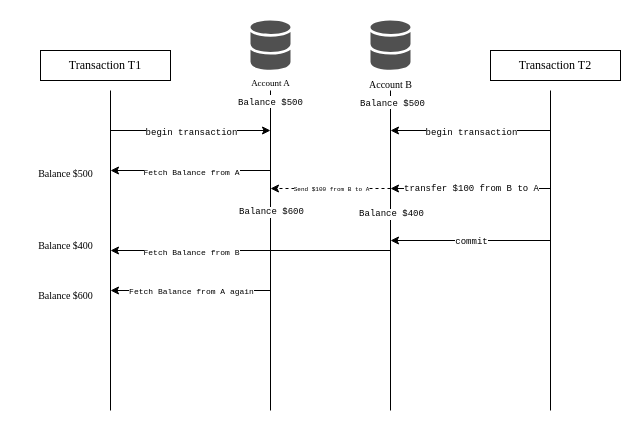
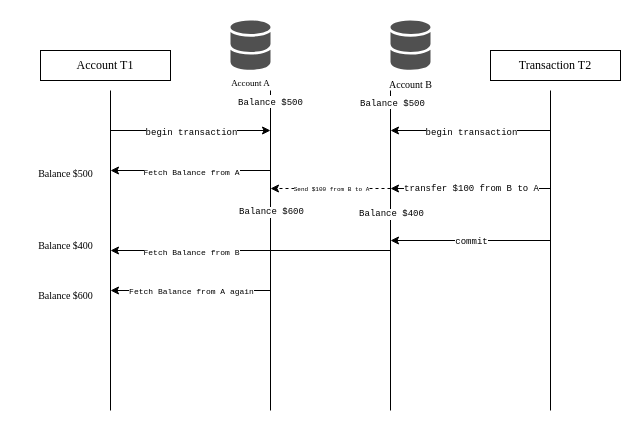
- <mxCell id="5" value="&lt;font style=&quot;font-size: 9px;&quot; face=&quot;Verdana&quot;&gt;Account A&lt;/font&gt;" style="sketch=0;shadow=0;dashed=0;html=1;strokeColor=none;fillColor=#505050;labelPosition=center;verticalLabelPosition=bottom;verticalAlign=top;outlineConnect=0;align=center;shape=mxgraph.office.databases.database_mini_2;fontSize=10;" parent="1" vertex="1"><mxGeometry x="250" y="20" width="40" height="50" as="geometry" /></mxCell>
+ <mxCell id="5" value="&lt;font style=&quot;font-size: 9px;&quot; face=&quot;Verdana&quot;&gt;Account A&lt;/font&gt;" style="sketch=0;shadow=0;dashed=0;html=1;strokeColor=none;fillColor=#505050;labelPosition=center;verticalLabelPosition=bottom;verticalAlign=top;outlineConnect=0;align=center;shape=mxgraph.office.databases.database_mini_2;fontSize=10;" parent="1" vertex="1"><mxGeometry x="230" y="20" width="40" height="50" as="geometry" /></mxCell>
- <mxCell id="9" value="&lt;font face=&quot;Verdana&quot; style=&quot;font-size: 10px;&quot;&gt;Account B&lt;/font&gt;" style="sketch=0;shadow=0;dashed=0;html=1;strokeColor=none;fillColor=#505050;labelPosition=center;verticalLabelPosition=bottom;verticalAlign=top;outlineConnect=0;align=center;shape=mxgraph.office.databases.database_mini_2;" parent="1" vertex="1"><mxGeometry x="370" y="20" width="40" height="50" as="geometry" /></mxCell>
+ <mxCell id="9" value="&lt;font face=&quot;Verdana&quot; style=&quot;font-size: 10px;&quot;&gt;Account B&lt;/font&gt;" style="sketch=0;shadow=0;dashed=0;html=1;strokeColor=none;fillColor=#505050;labelPosition=center;verticalLabelPosition=bottom;verticalAlign=top;outlineConnect=0;align=center;shape=mxgraph.office.databases.database_mini_2;" parent="1" vertex="1"><mxGeometry x="390" y="20" width="40" height="50" as="geometry" /></mxCell>
- <mxCell id="19" value="&lt;font face=&quot;Verdana&quot;&gt;Transaction T1&lt;/font&gt;" style="text;align=center;html=1;verticalAlign=middle;whiteSpace=wrap;rounded=0;fillColor=default;strokeColor=default;" parent="1" vertex="1"><mxGeometry x="40" y="50" width="130" height="30" as="geometry" /></mxCell>
+ <mxCell id="19" value="&lt;font face=&quot;Verdana&quot;&gt;Account T1&lt;/font&gt;" style="text;align=center;html=1;verticalAlign=middle;whiteSpace=wrap;rounded=0;fillColor=default;strokeColor=default;" parent="1" vertex="1"><mxGeometry x="40" y="50" width="130" height="30" as="geometry" /></mxCell>
